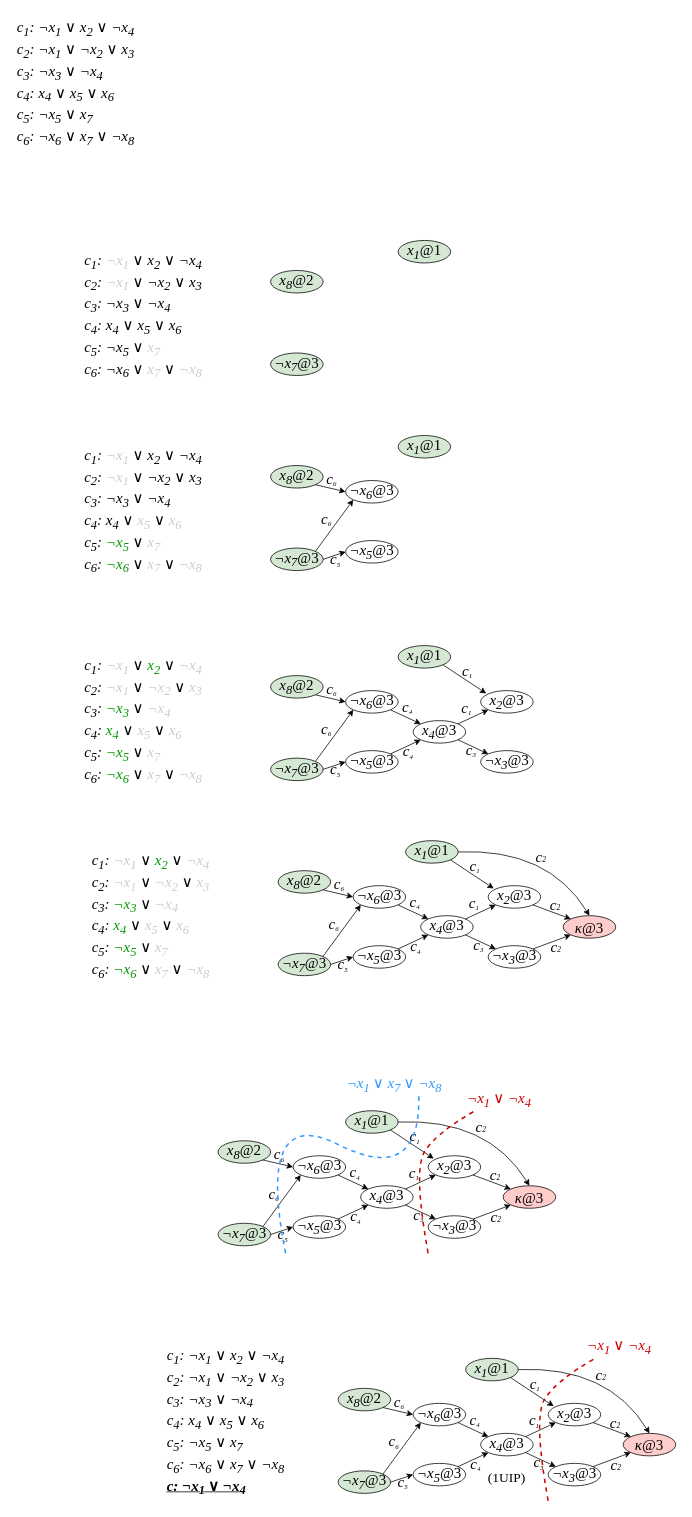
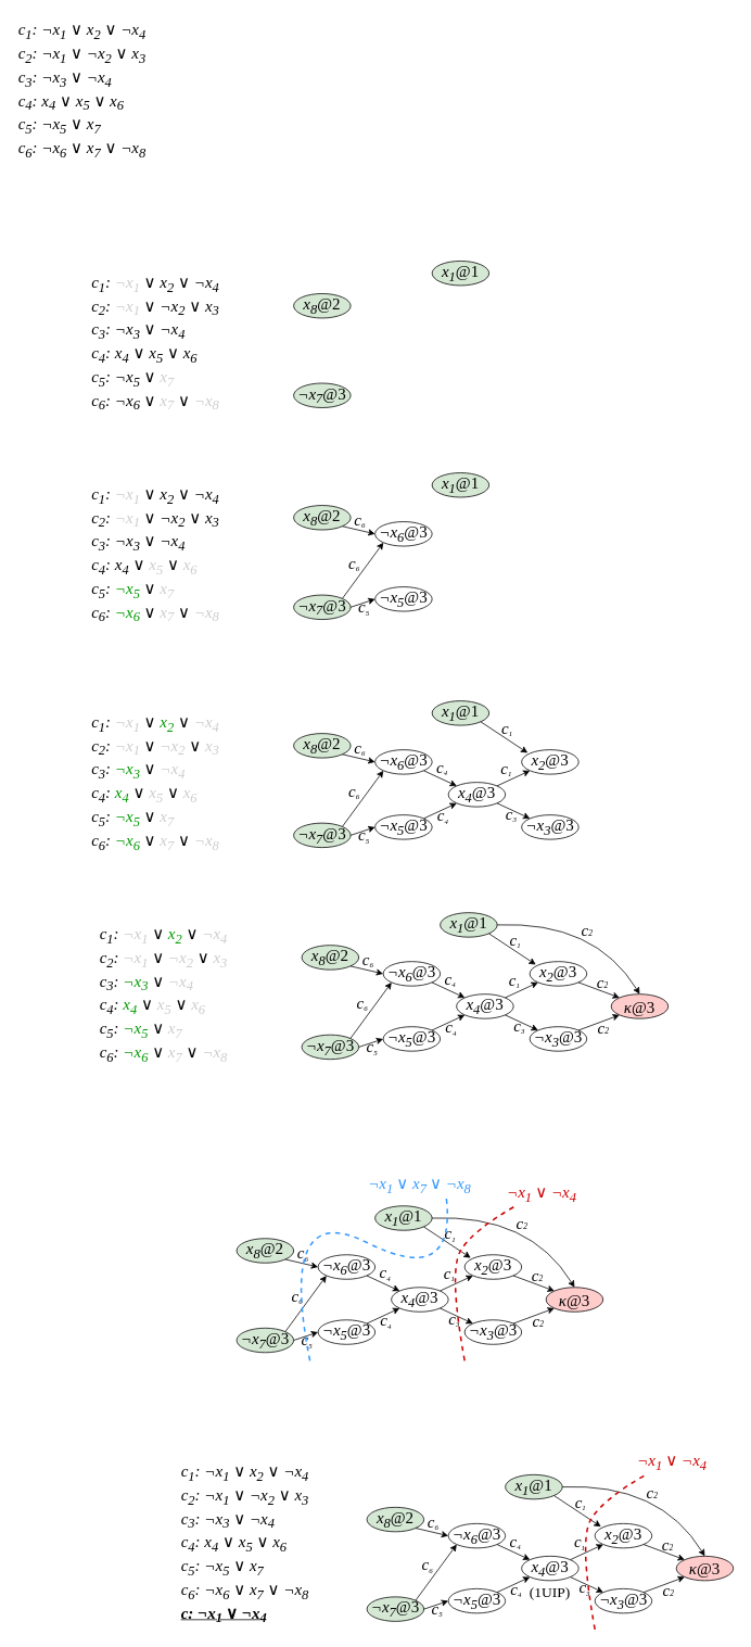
- <mxCell id="111" value="&lt;font color=&quot;#3399ff&quot;&gt;&lt;i style=&quot;border-color: var(--border-color); font-family: &amp;quot;Computer modern&amp;quot;; font-size: 20px; text-align: left;&quot;&gt;¬x&lt;sub&gt;1&amp;nbsp;&lt;/sub&gt;&lt;/i&gt;&lt;span style=&quot;border-color: var(--border-color); font-family: &amp;quot;Computer modern&amp;quot;; font-size: 20px; text-align: left;&quot;&gt;∨&lt;/span&gt;&lt;i style=&quot;border-color: var(--border-color); font-family: &amp;quot;Computer modern&amp;quot;; font-size: 20px; text-align: left;&quot;&gt; x&lt;sub&gt;7&amp;nbsp;&lt;/sub&gt;&lt;/i&gt;&lt;span style=&quot;border-color: var(--border-color); font-family: &amp;quot;Computer modern&amp;quot;; font-size: 20px; text-align: left;&quot;&gt;∨&lt;/span&gt;&lt;i style=&quot;border-color: var(--border-color); font-family: &amp;quot;Computer modern&amp;quot;; font-size: 20px; text-align: left;&quot;&gt;&amp;nbsp;&lt;/i&gt;&lt;i style=&quot;border-color: var(--border-color); font-family: &amp;quot;Computer modern&amp;quot;; font-size: 20px; text-align: left;&quot;&gt;¬x&lt;sub&gt;8&lt;/sub&gt;&lt;/i&gt;&lt;/font&gt;" style="text;html=1;align=center;verticalAlign=middle;whiteSpace=wrap;rounded=0;" vertex="1" parent="1"><mxGeometry x="460" y="1430" width="130" height="30" as="geometry" /></mxCell>
+ <mxCell id="111" value="&lt;font color=&quot;#3399ff&quot;&gt;&lt;i style=&quot;border-color: var(--border-color); font-family: &amp;quot;Computer modern&amp;quot;; font-size: 20px; text-align: left;&quot;&gt;¬x&lt;sub&gt;1&amp;nbsp;&lt;/sub&gt;&lt;/i&gt;&lt;span style=&quot;border-color: var(--border-color); font-family: &amp;quot;Computer modern&amp;quot;; font-size: 20px; text-align: left;&quot;&gt;∨&lt;/span&gt;&lt;i style=&quot;border-color: var(--border-color); font-family: &amp;quot;Computer modern&amp;quot;; font-size: 20px; text-align: left;&quot;&gt; x&lt;sub&gt;7&amp;nbsp;&lt;/sub&gt;&lt;/i&gt;&lt;span style=&quot;border-color: var(--border-color); font-family: &amp;quot;Computer modern&amp;quot;; font-size: 20px; text-align: left;&quot;&gt;∨&lt;/span&gt;&lt;i style=&quot;border-color: var(--border-color); font-family: &amp;quot;Computer modern&amp;quot;; font-size: 20px; text-align: left;&quot;&gt;&amp;nbsp;&lt;/i&gt;&lt;i style=&quot;border-color: var(--border-color); font-family: &amp;quot;Computer modern&amp;quot;; font-size: 20px; text-align: left;&quot;&gt;¬x&lt;sub&gt;8&lt;/sub&gt;&lt;/i&gt;&lt;/font&gt;" style="text;html=1;align=center;verticalAlign=middle;whiteSpace=wrap;rounded=0;" vertex="1" parent="1"><mxGeometry x="450" y="1440" width="130" height="30" as="geometry" /></mxCell>
- <mxCell id="148" value="&lt;font face=&quot;Computer modern&quot; style=&quot;font-size: 18px;&quot;&gt;(1UIP)&lt;/font&gt;" style="text;html=1;align=center;verticalAlign=middle;whiteSpace=wrap;rounded=0;" vertex="1" parent="1"><mxGeometry x="645" y="1955" width="60" height="30" as="geometry" /></mxCell>
+ <mxCell id="148" value="&lt;font face=&quot;Computer modern&quot; style=&quot;font-size: 18px;&quot;&gt;(1UIP)&lt;/font&gt;" style="text;html=1;align=center;verticalAlign=middle;whiteSpace=wrap;rounded=0;" vertex="1" parent="1"><mxGeometry x="645" y="1940" width="60" height="30" as="geometry" /></mxCell>
